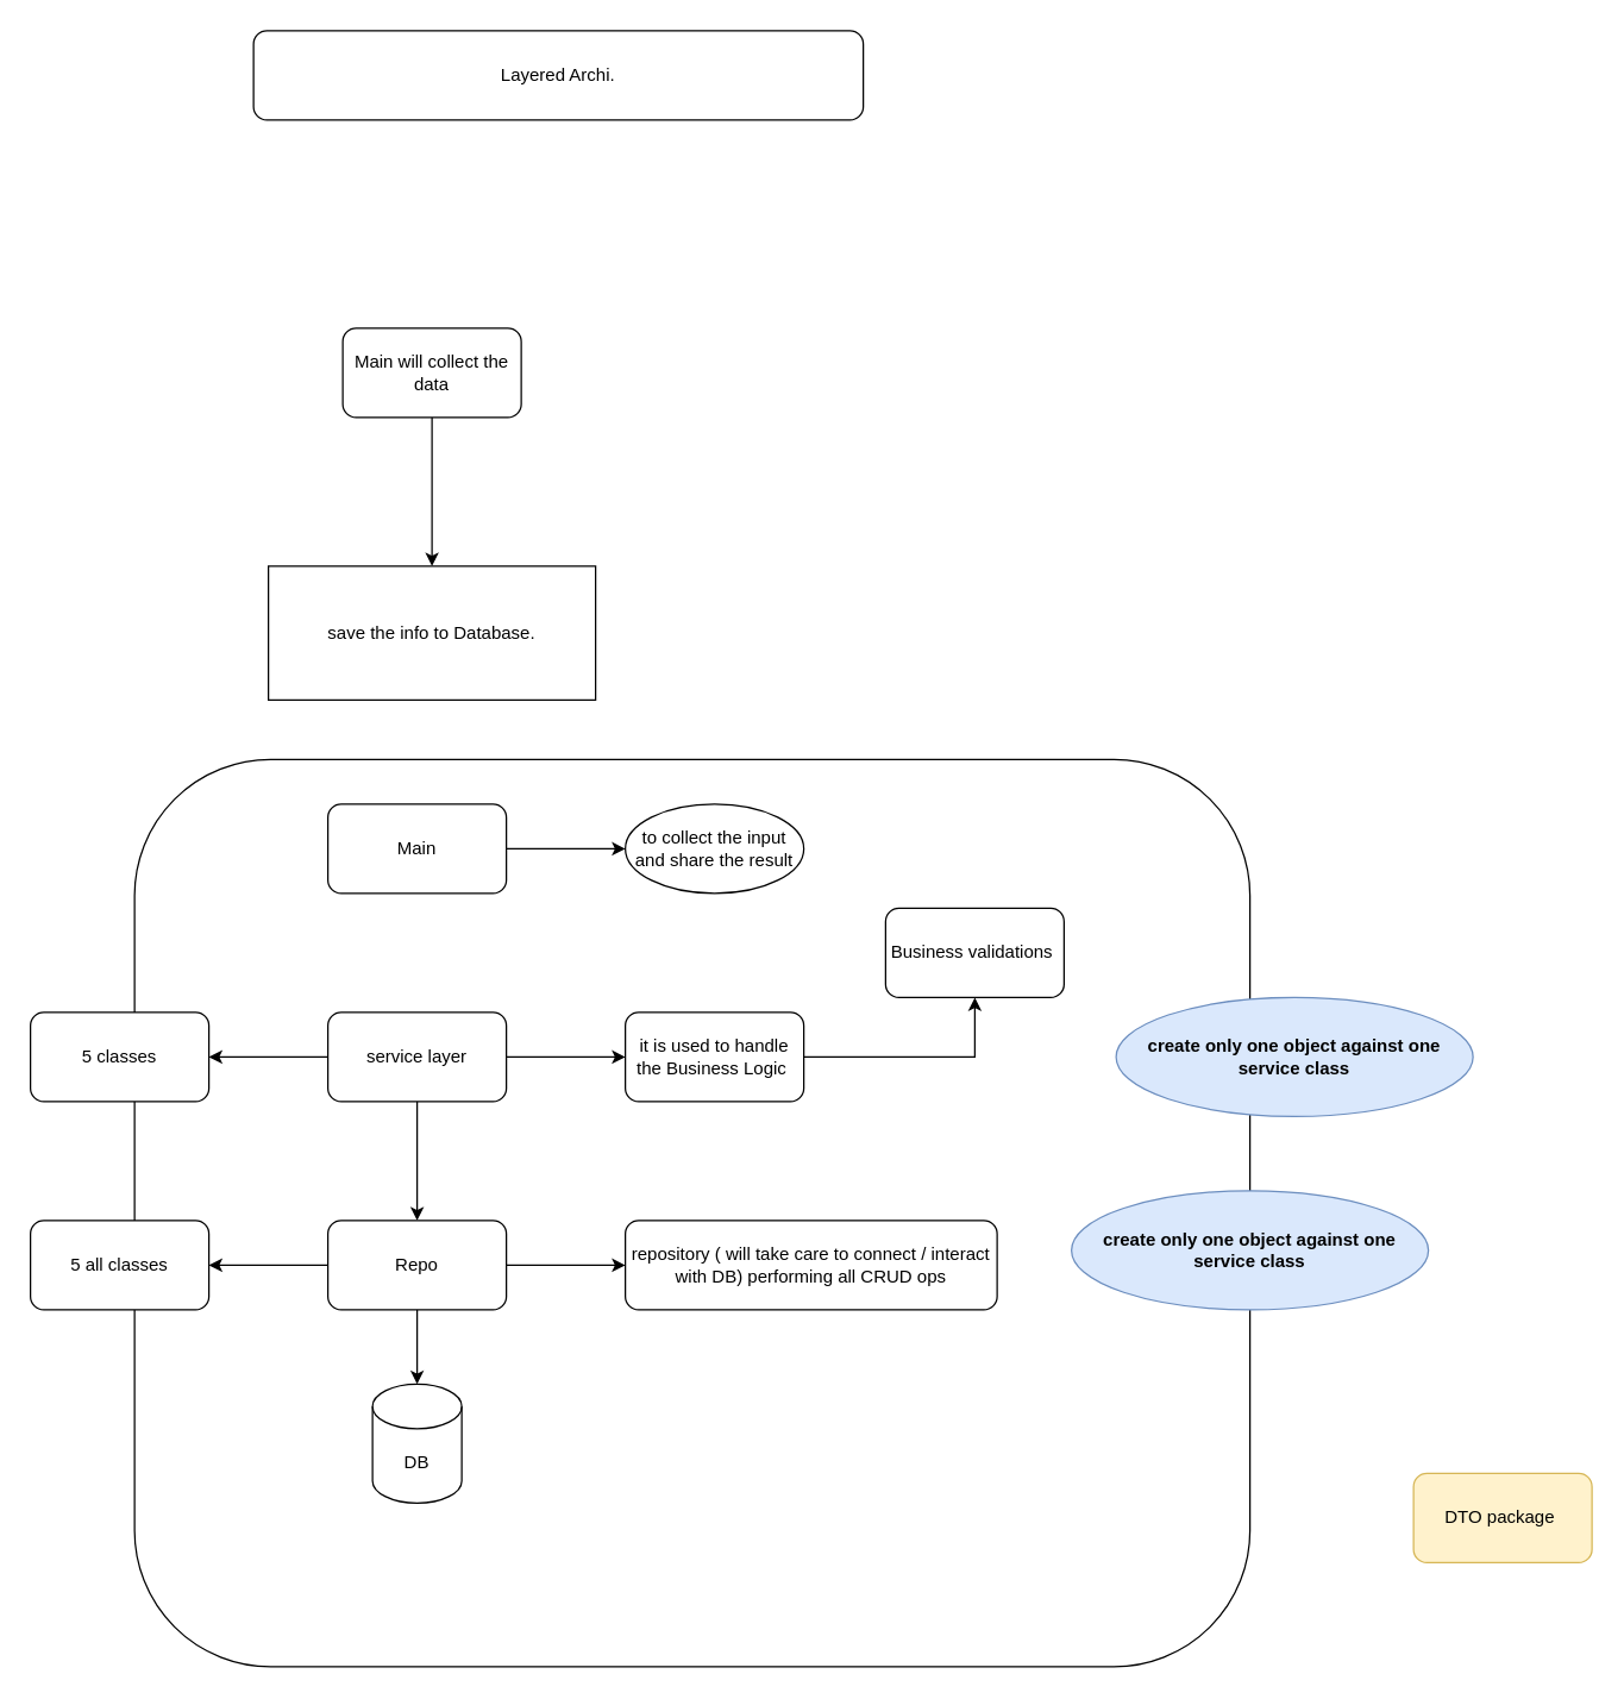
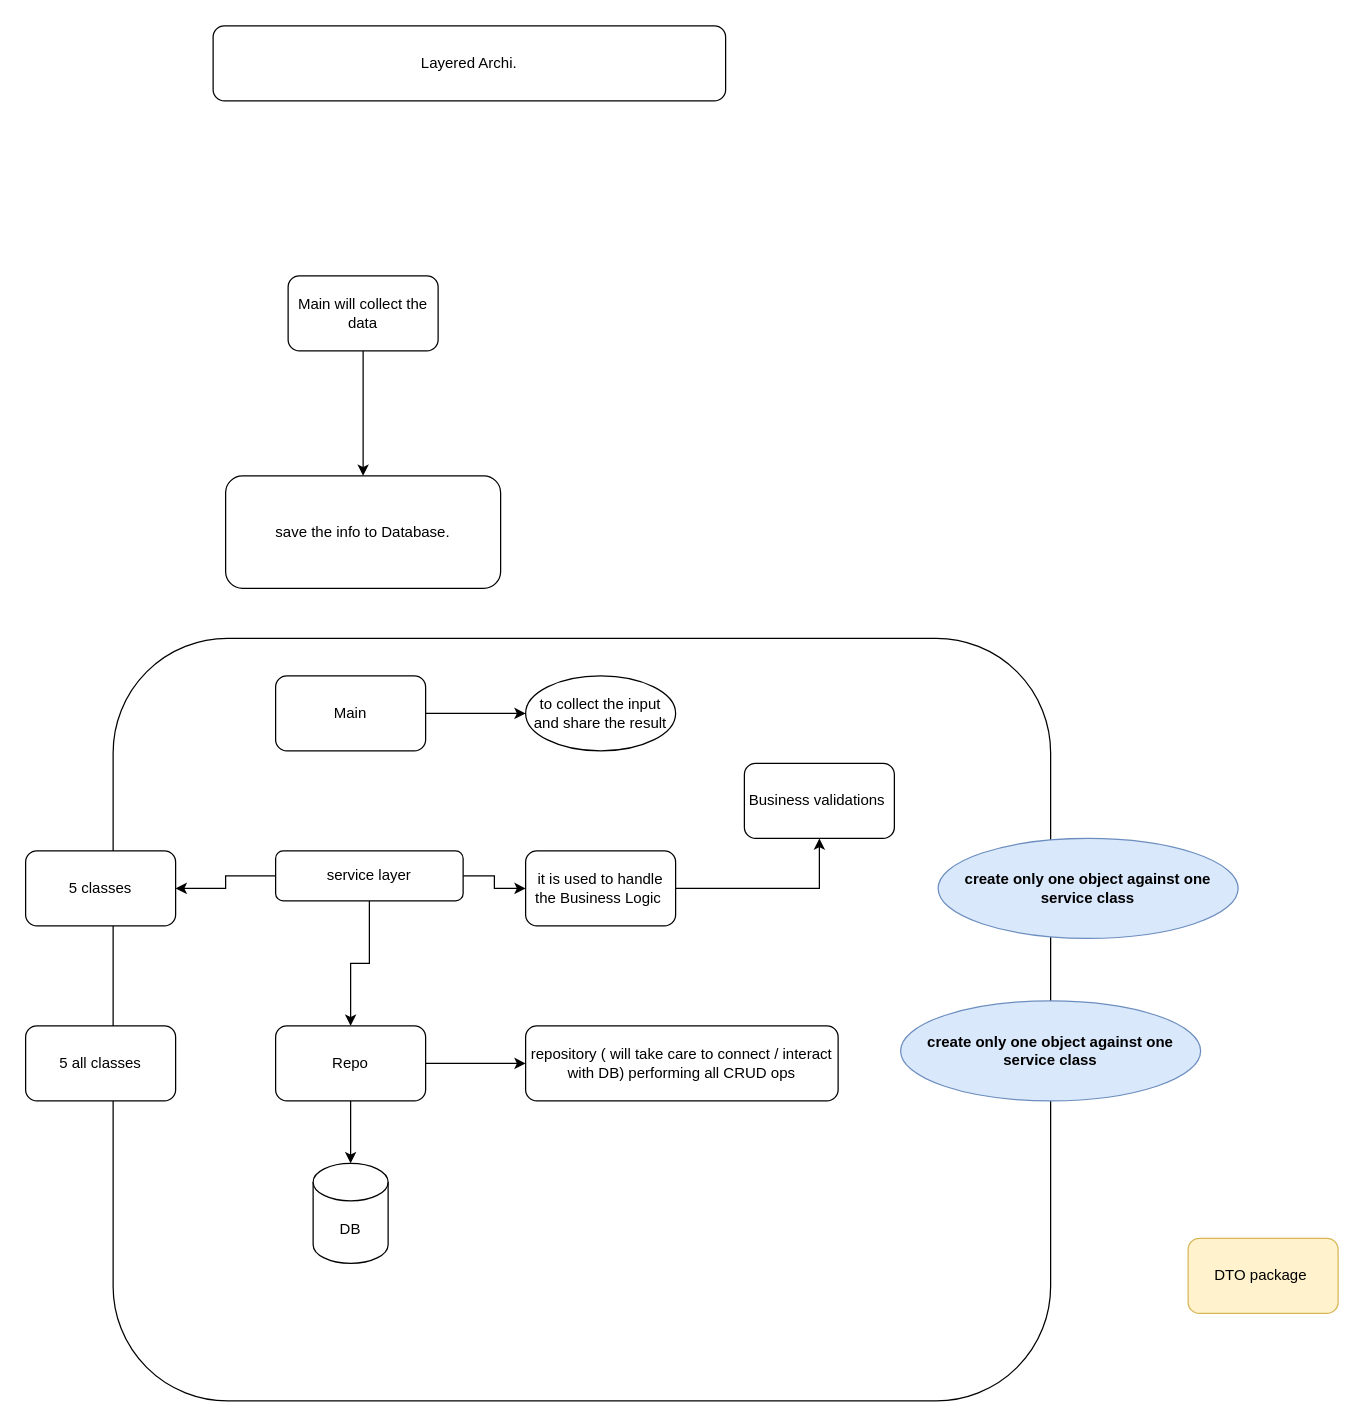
- <mxCell id="6" value="save the info to Database." style="whiteSpace=wrap;html=1;rounded=0;" vertex="1" parent="1"><mxGeometry x="180" y="380" width="220" height="90" as="geometry" /></mxCell>
+ <mxCell id="6" value="save the info to Database." style="whiteSpace=wrap;html=1;rounded=1;" vertex="1" parent="1"><mxGeometry x="180" y="380" width="220" height="90" as="geometry" /></mxCell>
- <mxCell id="12" value="service layer" style="whiteSpace=wrap;html=1;rounded=1;" vertex="1" parent="1"><mxGeometry x="220" y="680" width="120" height="60" as="geometry" /></mxCell>
+ <mxCell id="12" value="service layer" style="whiteSpace=wrap;html=1;rounded=1;" vertex="1" parent="1"><mxGeometry x="220" y="680" width="150" height="40" as="geometry" /></mxCell>
- <mxCell id="15" value="" style="edgeStyle=orthogonalEdgeStyle;rounded=0;orthogonalLoop=1;jettySize=auto;html=1;" edge="1" parent="1" source="16" target="25"><mxGeometry relative="1" as="geometry" /></mxCell>
